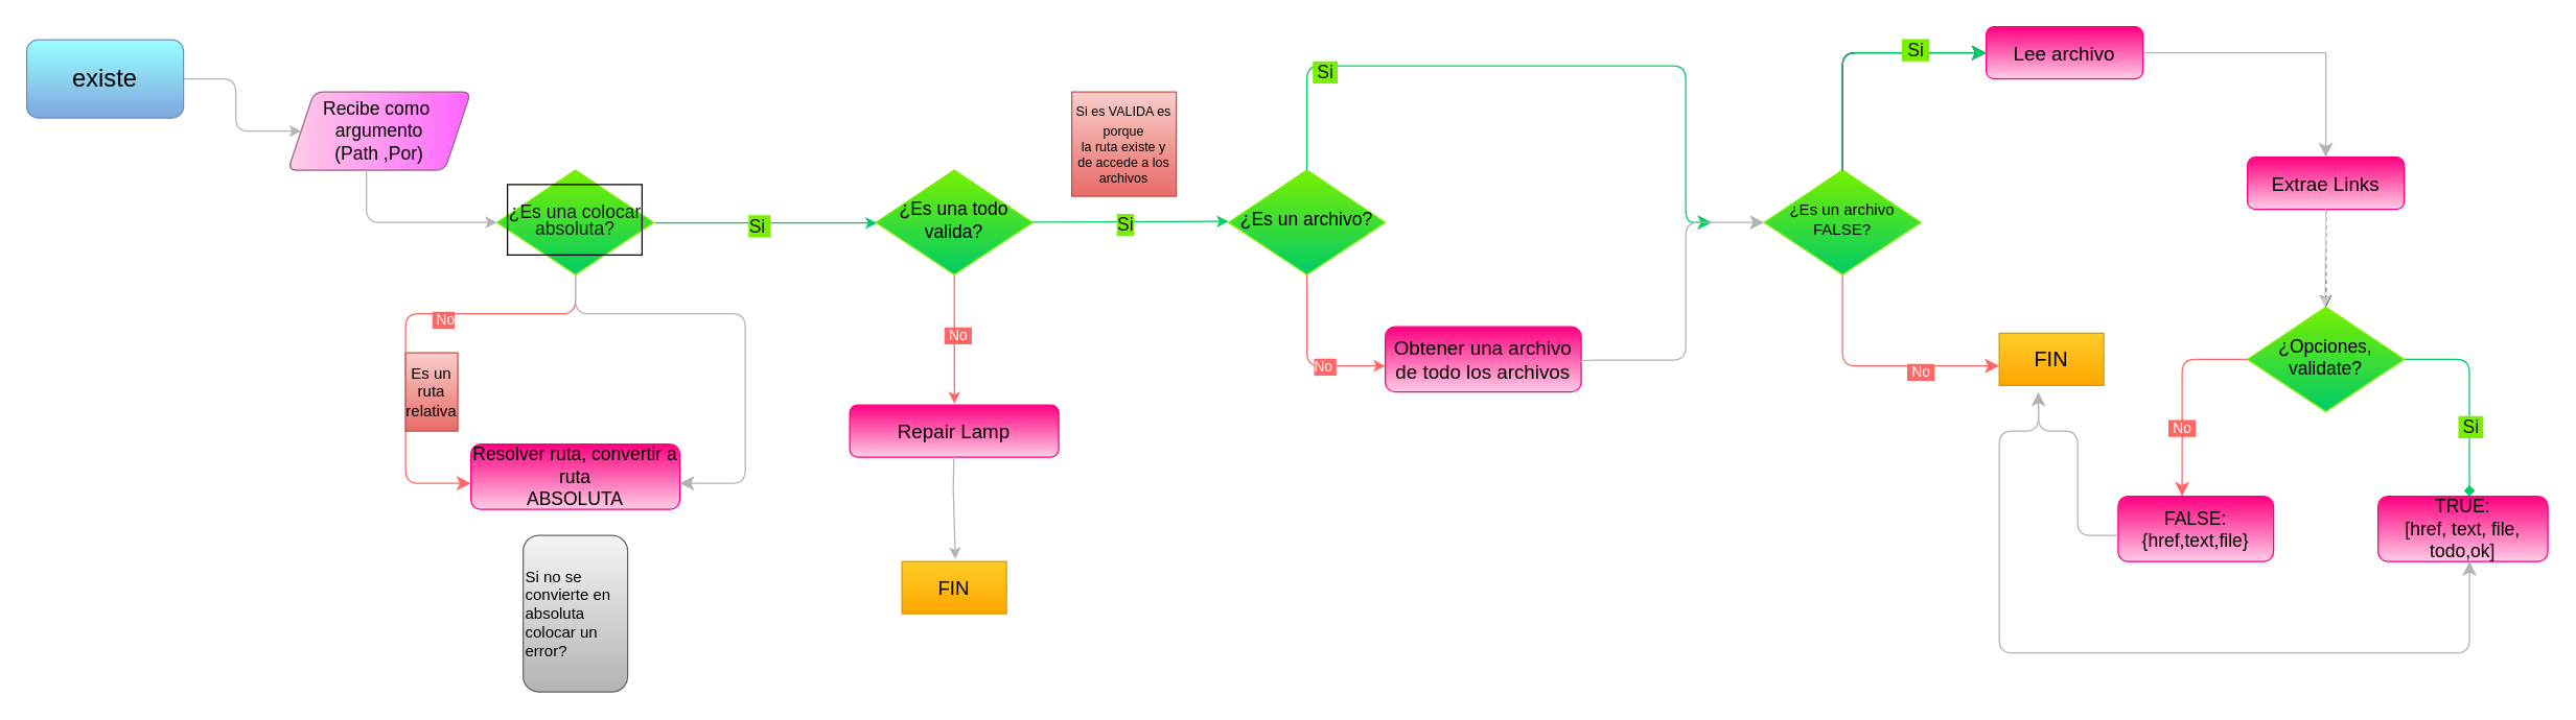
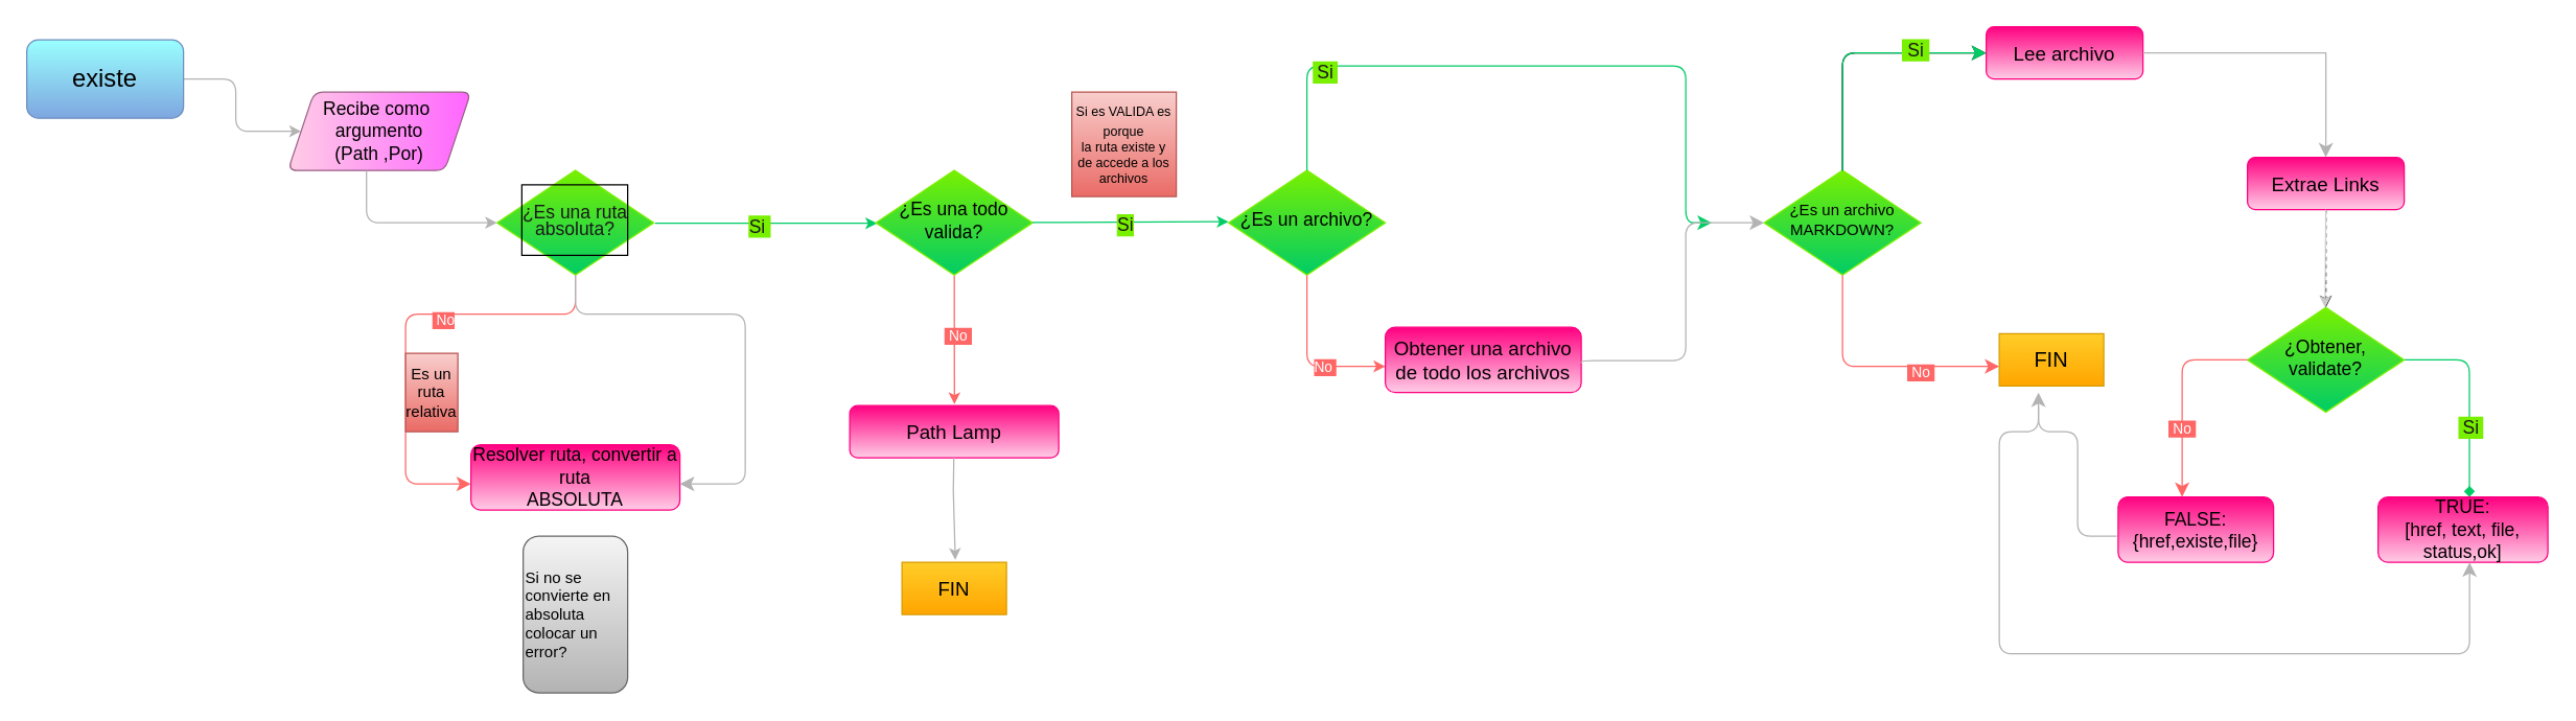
- <mxCell id="2" value="&lt;p style=&quot;line-height: 90%; font-size: 14px;&quot;&gt;&lt;font color=&quot;#1a1a1a&quot;&gt;¿Es una colocar&lt;br&gt;absoluta?&lt;/font&gt;&lt;/p&gt;" style="rhombus;whiteSpace=wrap;html=1;shadow=0;fontFamily=Helvetica;fontSize=12;align=center;strokeWidth=1;spacing=6;spacingTop=-4;labelBackgroundColor=none;labelBorderColor=default;fillColor=#78F000;fontColor=#ffffff;strokeColor=#78F000;gradientColor=#00CC66;" parent="1" vertex="1"><mxGeometry x="380" y="130" width="120" height="80" as="geometry" /></mxCell>
+ <mxCell id="2" value="&lt;p style=&quot;line-height: 90%; font-size: 14px;&quot;&gt;&lt;font color=&quot;#1a1a1a&quot;&gt;¿Es una ruta&lt;br&gt;absoluta?&lt;/font&gt;&lt;/p&gt;" style="rhombus;whiteSpace=wrap;html=1;shadow=0;fontFamily=Helvetica;fontSize=12;align=center;strokeWidth=1;spacing=6;spacingTop=-4;labelBackgroundColor=none;labelBorderColor=default;fillColor=#78F000;fontColor=#ffffff;strokeColor=#78F000;gradientColor=#00CC66;" parent="1" vertex="1"><mxGeometry x="380" y="130" width="120" height="80" as="geometry" /></mxCell>
- <mxCell id="19" value="&lt;font style=&quot;font-size: 12px;&quot;&gt;¿Es un archivo&lt;br&gt;FALSE?&lt;/font&gt;" style="rhombus;whiteSpace=wrap;html=1;shadow=0;fontFamily=Helvetica;fontSize=12;align=center;strokeWidth=1;spacing=6;spacingTop=-4;fillColor=#78F000;gradientColor=#00CC66;strokeColor=#78F000;" parent="1" vertex="1"><mxGeometry x="1350" y="130" width="120" height="80" as="geometry" /></mxCell>
+ <mxCell id="19" value="&lt;font style=&quot;font-size: 12px;&quot;&gt;¿Es un archivo&lt;br&gt;MARKDOWN?&lt;/font&gt;" style="rhombus;whiteSpace=wrap;html=1;shadow=0;fontFamily=Helvetica;fontSize=12;align=center;strokeWidth=1;spacing=6;spacingTop=-4;fillColor=#78F000;gradientColor=#00CC66;strokeColor=#78F000;" parent="1" vertex="1"><mxGeometry x="1350" y="130" width="120" height="80" as="geometry" /></mxCell>
- <mxCell id="34" value="&lt;font style=&quot;font-size: 14px;&quot;&gt;¿Opciones,&lt;br&gt;validate?&lt;/font&gt;" style="rhombus;whiteSpace=wrap;html=1;shadow=0;fontFamily=Helvetica;fontSize=12;align=center;strokeWidth=1;spacing=6;spacingTop=-4;fillColor=#78F000;gradientColor=#00CC66;strokeColor=#78F000;" parent="1" vertex="1"><mxGeometry x="1720" y="235" width="120" height="80" as="geometry" /></mxCell>
+ <mxCell id="34" value="&lt;font style=&quot;font-size: 14px;&quot;&gt;¿Obtener,&lt;br&gt;validate?&lt;/font&gt;" style="rhombus;whiteSpace=wrap;html=1;shadow=0;fontFamily=Helvetica;fontSize=12;align=center;strokeWidth=1;spacing=6;spacingTop=-4;fillColor=#78F000;gradientColor=#00CC66;strokeColor=#78F000;" parent="1" vertex="1"><mxGeometry x="1720" y="235" width="120" height="80" as="geometry" /></mxCell>
- <mxCell id="46" value="&lt;font style=&quot;font-size: 15px;&quot;&gt;Repair Lamp&lt;/font&gt;" style="rounded=1;whiteSpace=wrap;html=1;fontSize=12;glass=0;strokeWidth=1;shadow=0;fillColor=#FF0080;gradientColor=#FFCCE6;strokeColor=#FF0080;" parent="1" vertex="1"><mxGeometry x="650" y="310" width="160" height="40" as="geometry" /></mxCell>
+ <mxCell id="46" value="&lt;font style=&quot;font-size: 15px;&quot;&gt;Path Lamp&lt;/font&gt;" style="rounded=1;whiteSpace=wrap;html=1;fontSize=12;glass=0;strokeWidth=1;shadow=0;fillColor=#FF0080;gradientColor=#FFCCE6;strokeColor=#FF0080;" parent="1" vertex="1"><mxGeometry x="650" y="310" width="160" height="40" as="geometry" /></mxCell>
- <mxCell id="38" value="&lt;font style=&quot;font-size: 14px;&quot;&gt;FALSE:&lt;br&gt;{href,text,file}&lt;/font&gt;" style="rounded=1;whiteSpace=wrap;html=1;fontSize=12;glass=0;strokeWidth=1;shadow=0;fillColor=#FF0080;gradientColor=#FFCCE6;strokeColor=#FF0080;" parent="1" vertex="1"><mxGeometry x="1621" y="380" width="119" height="50" as="geometry" /></mxCell>
+ <mxCell id="38" value="&lt;font style=&quot;font-size: 14px;&quot;&gt;FALSE:&lt;br&gt;{href,existe,file}&lt;/font&gt;" style="rounded=1;whiteSpace=wrap;html=1;fontSize=12;glass=0;strokeWidth=1;shadow=0;fillColor=#FF0080;gradientColor=#FFCCE6;strokeColor=#FF0080;" parent="1" vertex="1"><mxGeometry x="1621" y="380" width="119" height="50" as="geometry" /></mxCell>
- <mxCell id="37" value="&lt;font style=&quot;font-size: 14px;&quot;&gt;TRUE:&lt;br&gt;[href, text, file, todo,ok]&lt;/font&gt;" style="rounded=1;whiteSpace=wrap;html=1;fontSize=12;glass=0;strokeWidth=1;shadow=0;fillColor=#FF0080;gradientColor=#FFCCE6;strokeColor=#FF0080;" parent="1" vertex="1"><mxGeometry x="1820" y="380" width="130" height="50" as="geometry" /></mxCell>
+ <mxCell id="37" value="&lt;font style=&quot;font-size: 14px;&quot;&gt;TRUE:&lt;br&gt;[href, text, file, status,ok]&lt;/font&gt;" style="rounded=1;whiteSpace=wrap;html=1;fontSize=12;glass=0;strokeWidth=1;shadow=0;fillColor=#FF0080;gradientColor=#FFCCE6;strokeColor=#FF0080;" parent="1" vertex="1"><mxGeometry x="1820" y="380" width="130" height="50" as="geometry" /></mxCell>
